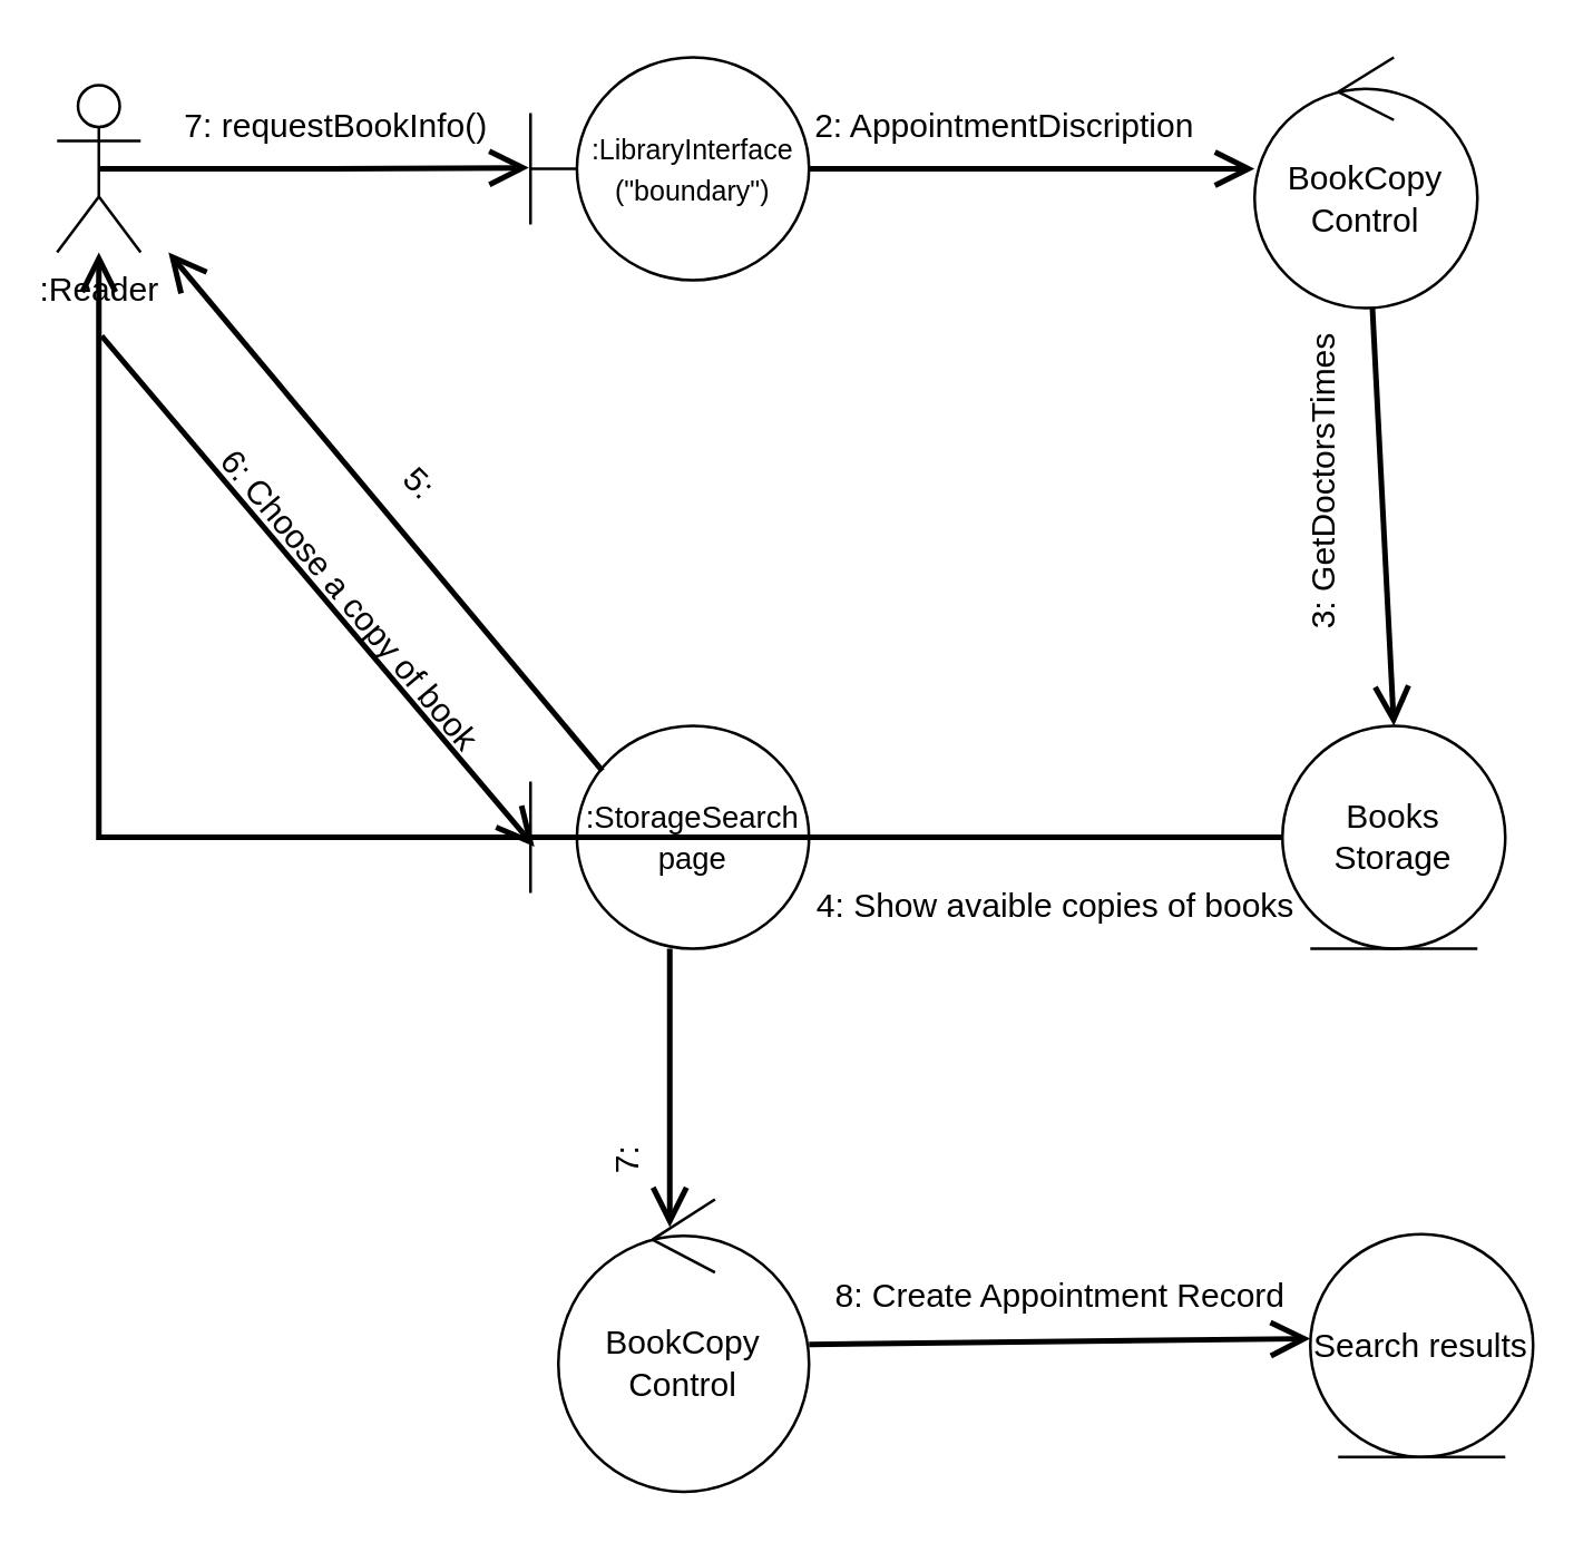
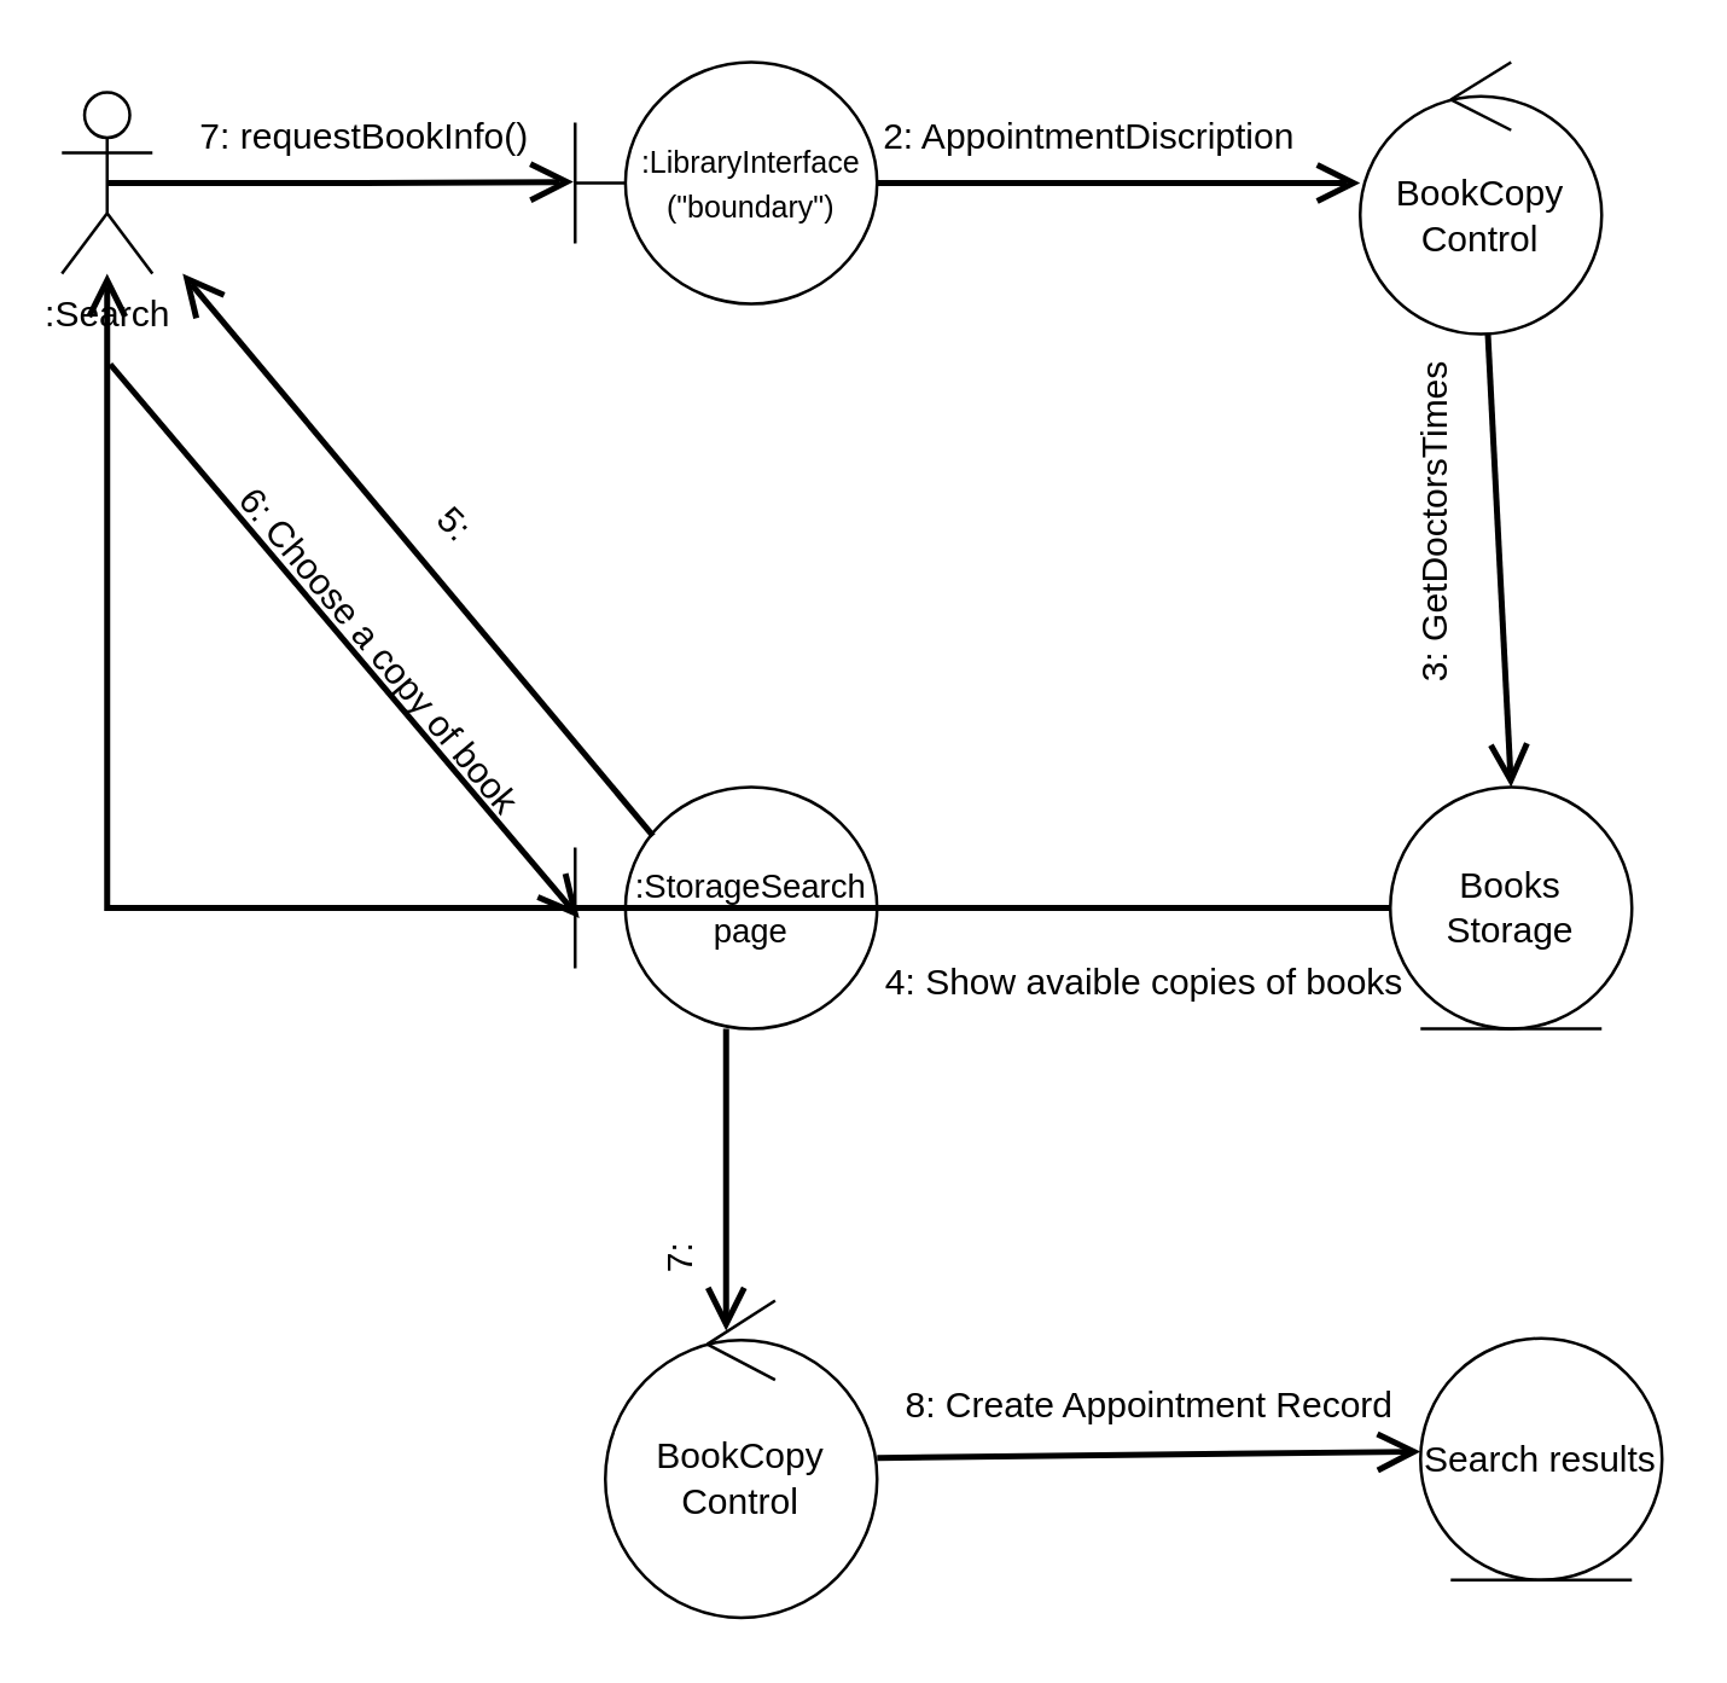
- <mxCell id="2" value=":Reader" style="shape=umlActor;verticalLabelPosition=bottom;verticalAlign=top;html=1;" parent="1" vertex="1"><mxGeometry x="20" y="30" width="30" height="60" as="geometry" /></mxCell>
+ <mxCell id="2" value=":Search" style="shape=umlActor;verticalLabelPosition=bottom;verticalAlign=top;html=1;" parent="1" vertex="1"><mxGeometry x="20" y="30" width="30" height="60" as="geometry" /></mxCell>
